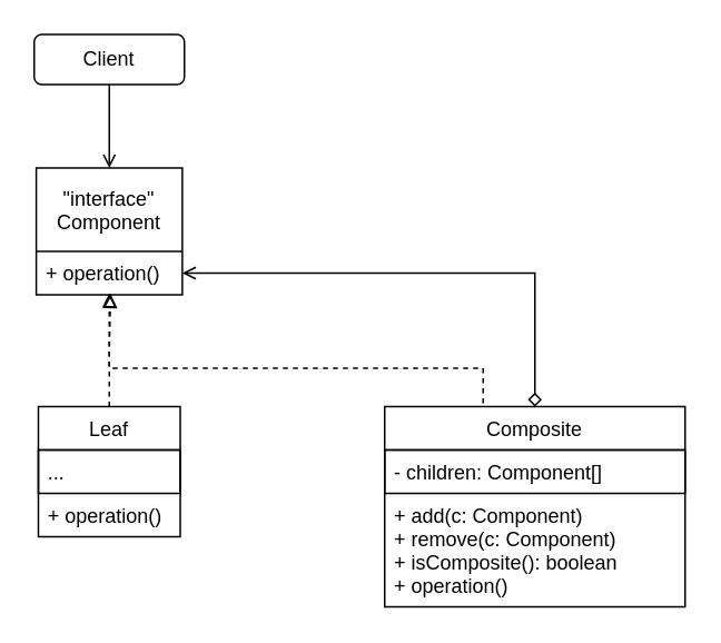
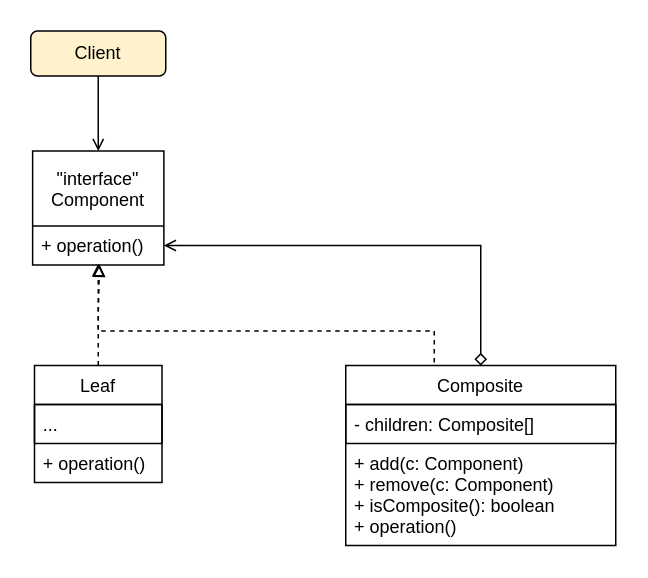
- <mxCell id="3" value="Client" style="rounded=1;whiteSpace=wrap;html=1;" parent="1" vertex="1"><mxGeometry x="20" y="20" width="90" height="30" as="geometry" /></mxCell>
+ <mxCell id="3" value="Client" style="rounded=1;whiteSpace=wrap;html=1;fillColor=#fff2cc;" parent="1" vertex="1"><mxGeometry x="20" y="20" width="90" height="30" as="geometry" /></mxCell>
- <mxCell id="13" value="- children: Component[]" style="text;strokeColor=#000000;fillColor=none;align=left;verticalAlign=top;spacingLeft=4;spacingRight=4;overflow=hidden;rotatable=0;points=[[0,0.5],[1,0.5]];portConstraint=eastwest;" parent="12" vertex="1"><mxGeometry y="26" width="180" height="26" as="geometry" /></mxCell>
+ <mxCell id="13" value="- children: Composite[]" style="text;strokeColor=#000000;fillColor=none;align=left;verticalAlign=top;spacingLeft=4;spacingRight=4;overflow=hidden;rotatable=0;points=[[0,0.5],[1,0.5]];portConstraint=eastwest;" parent="12" vertex="1"><mxGeometry y="26" width="180" height="26" as="geometry" /></mxCell>
